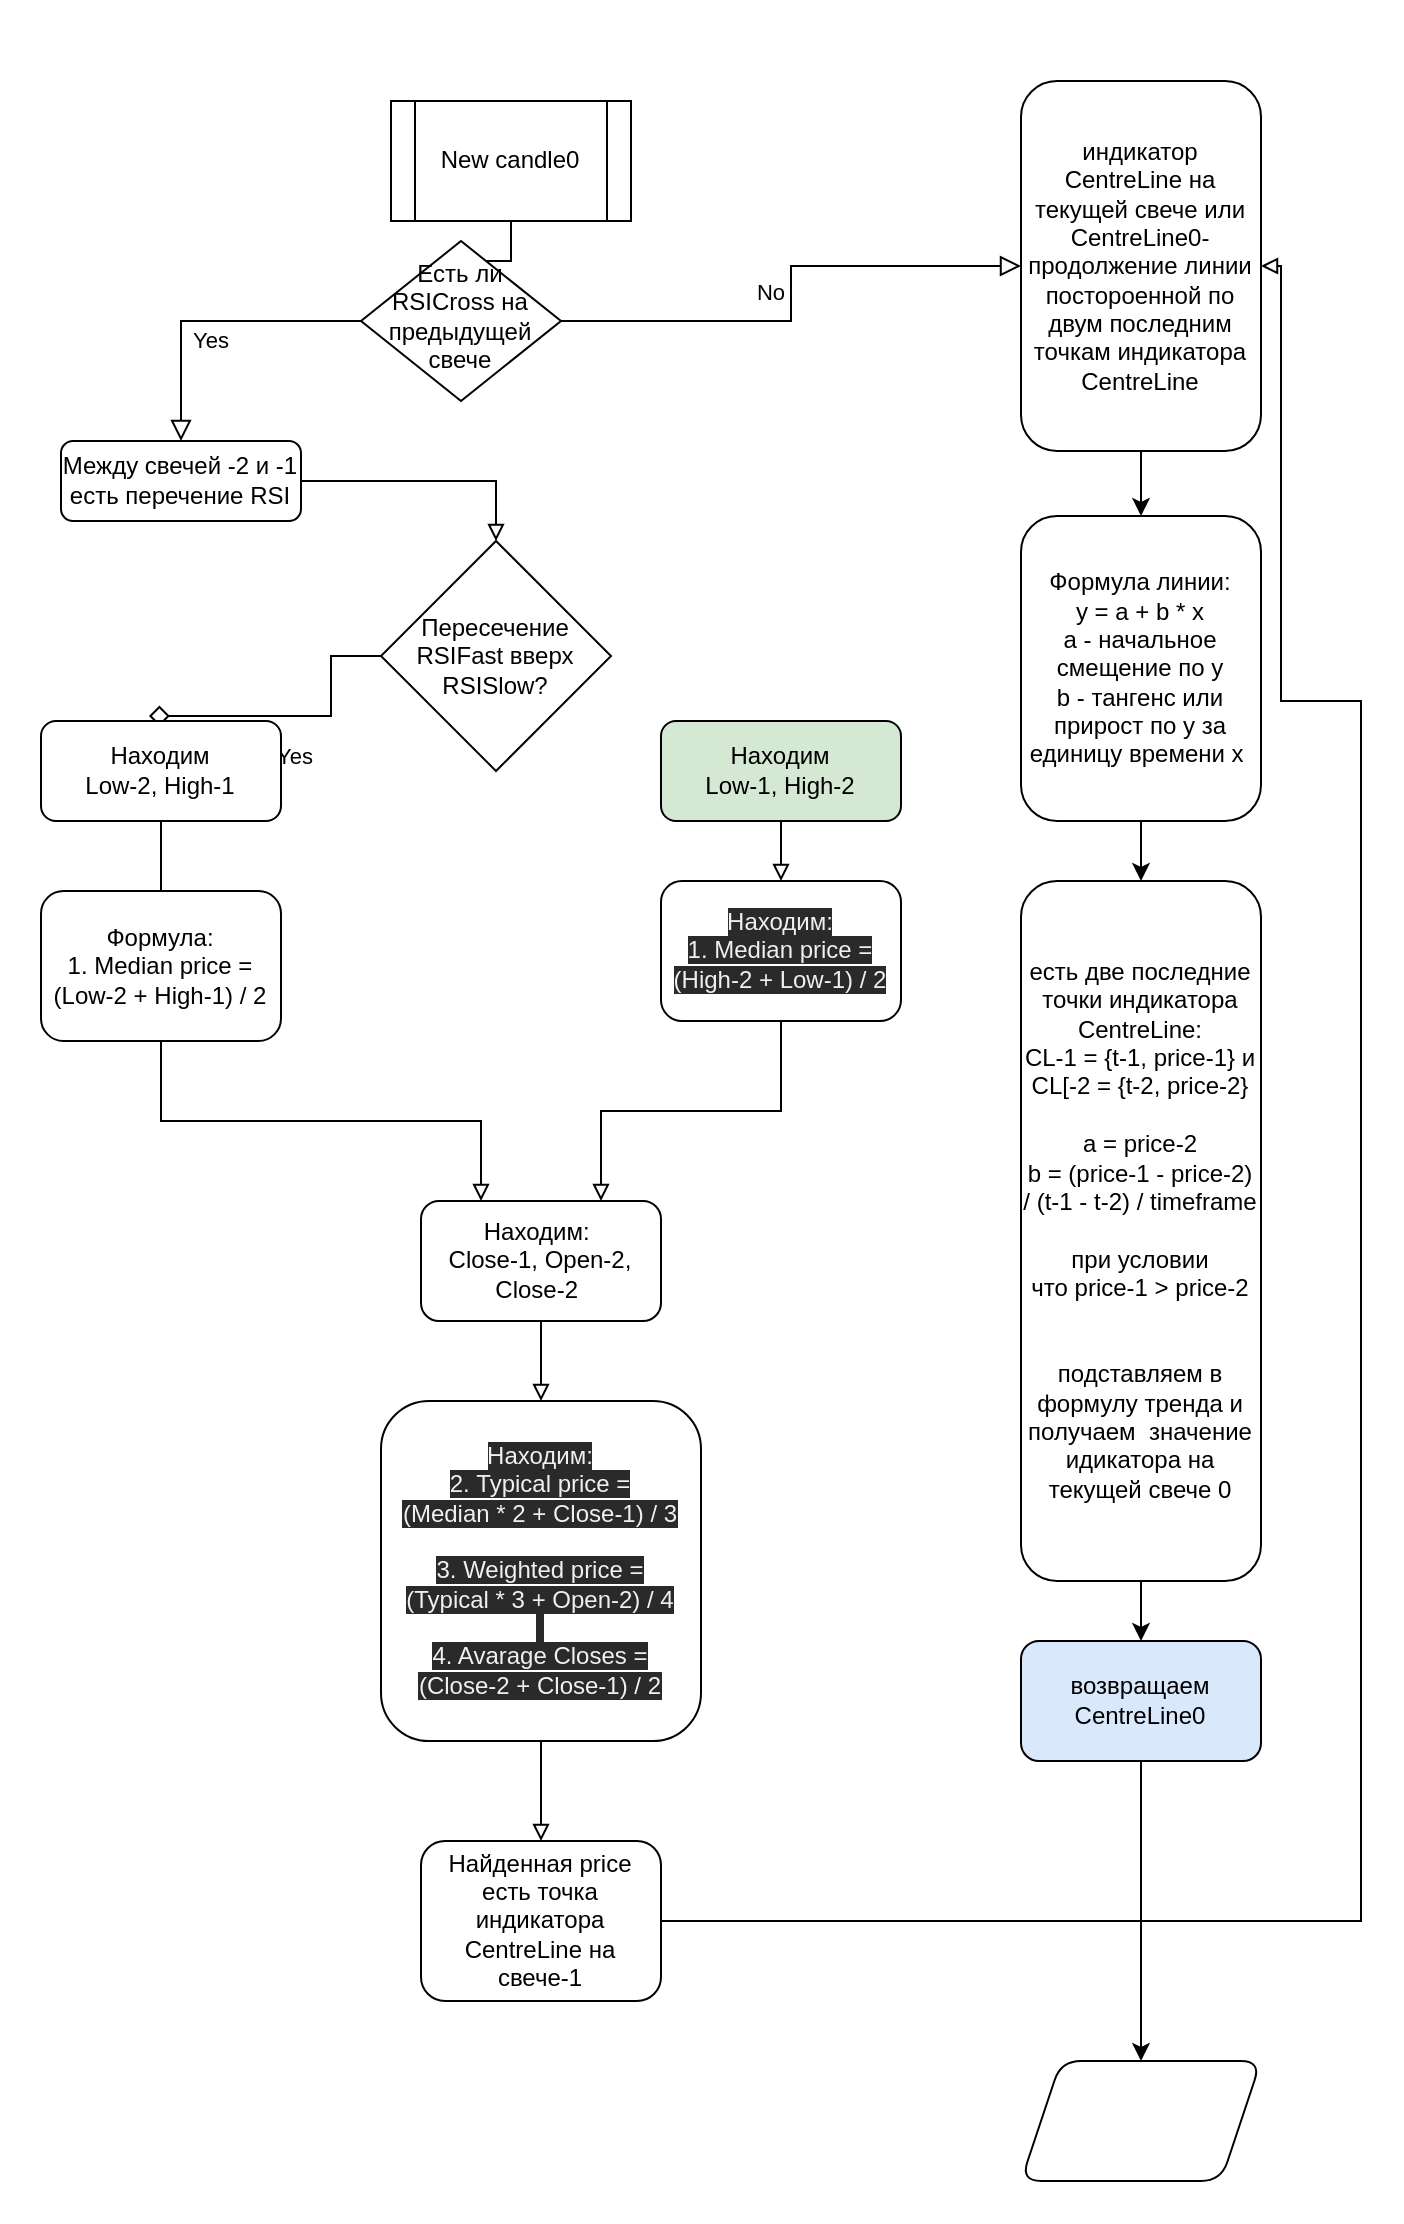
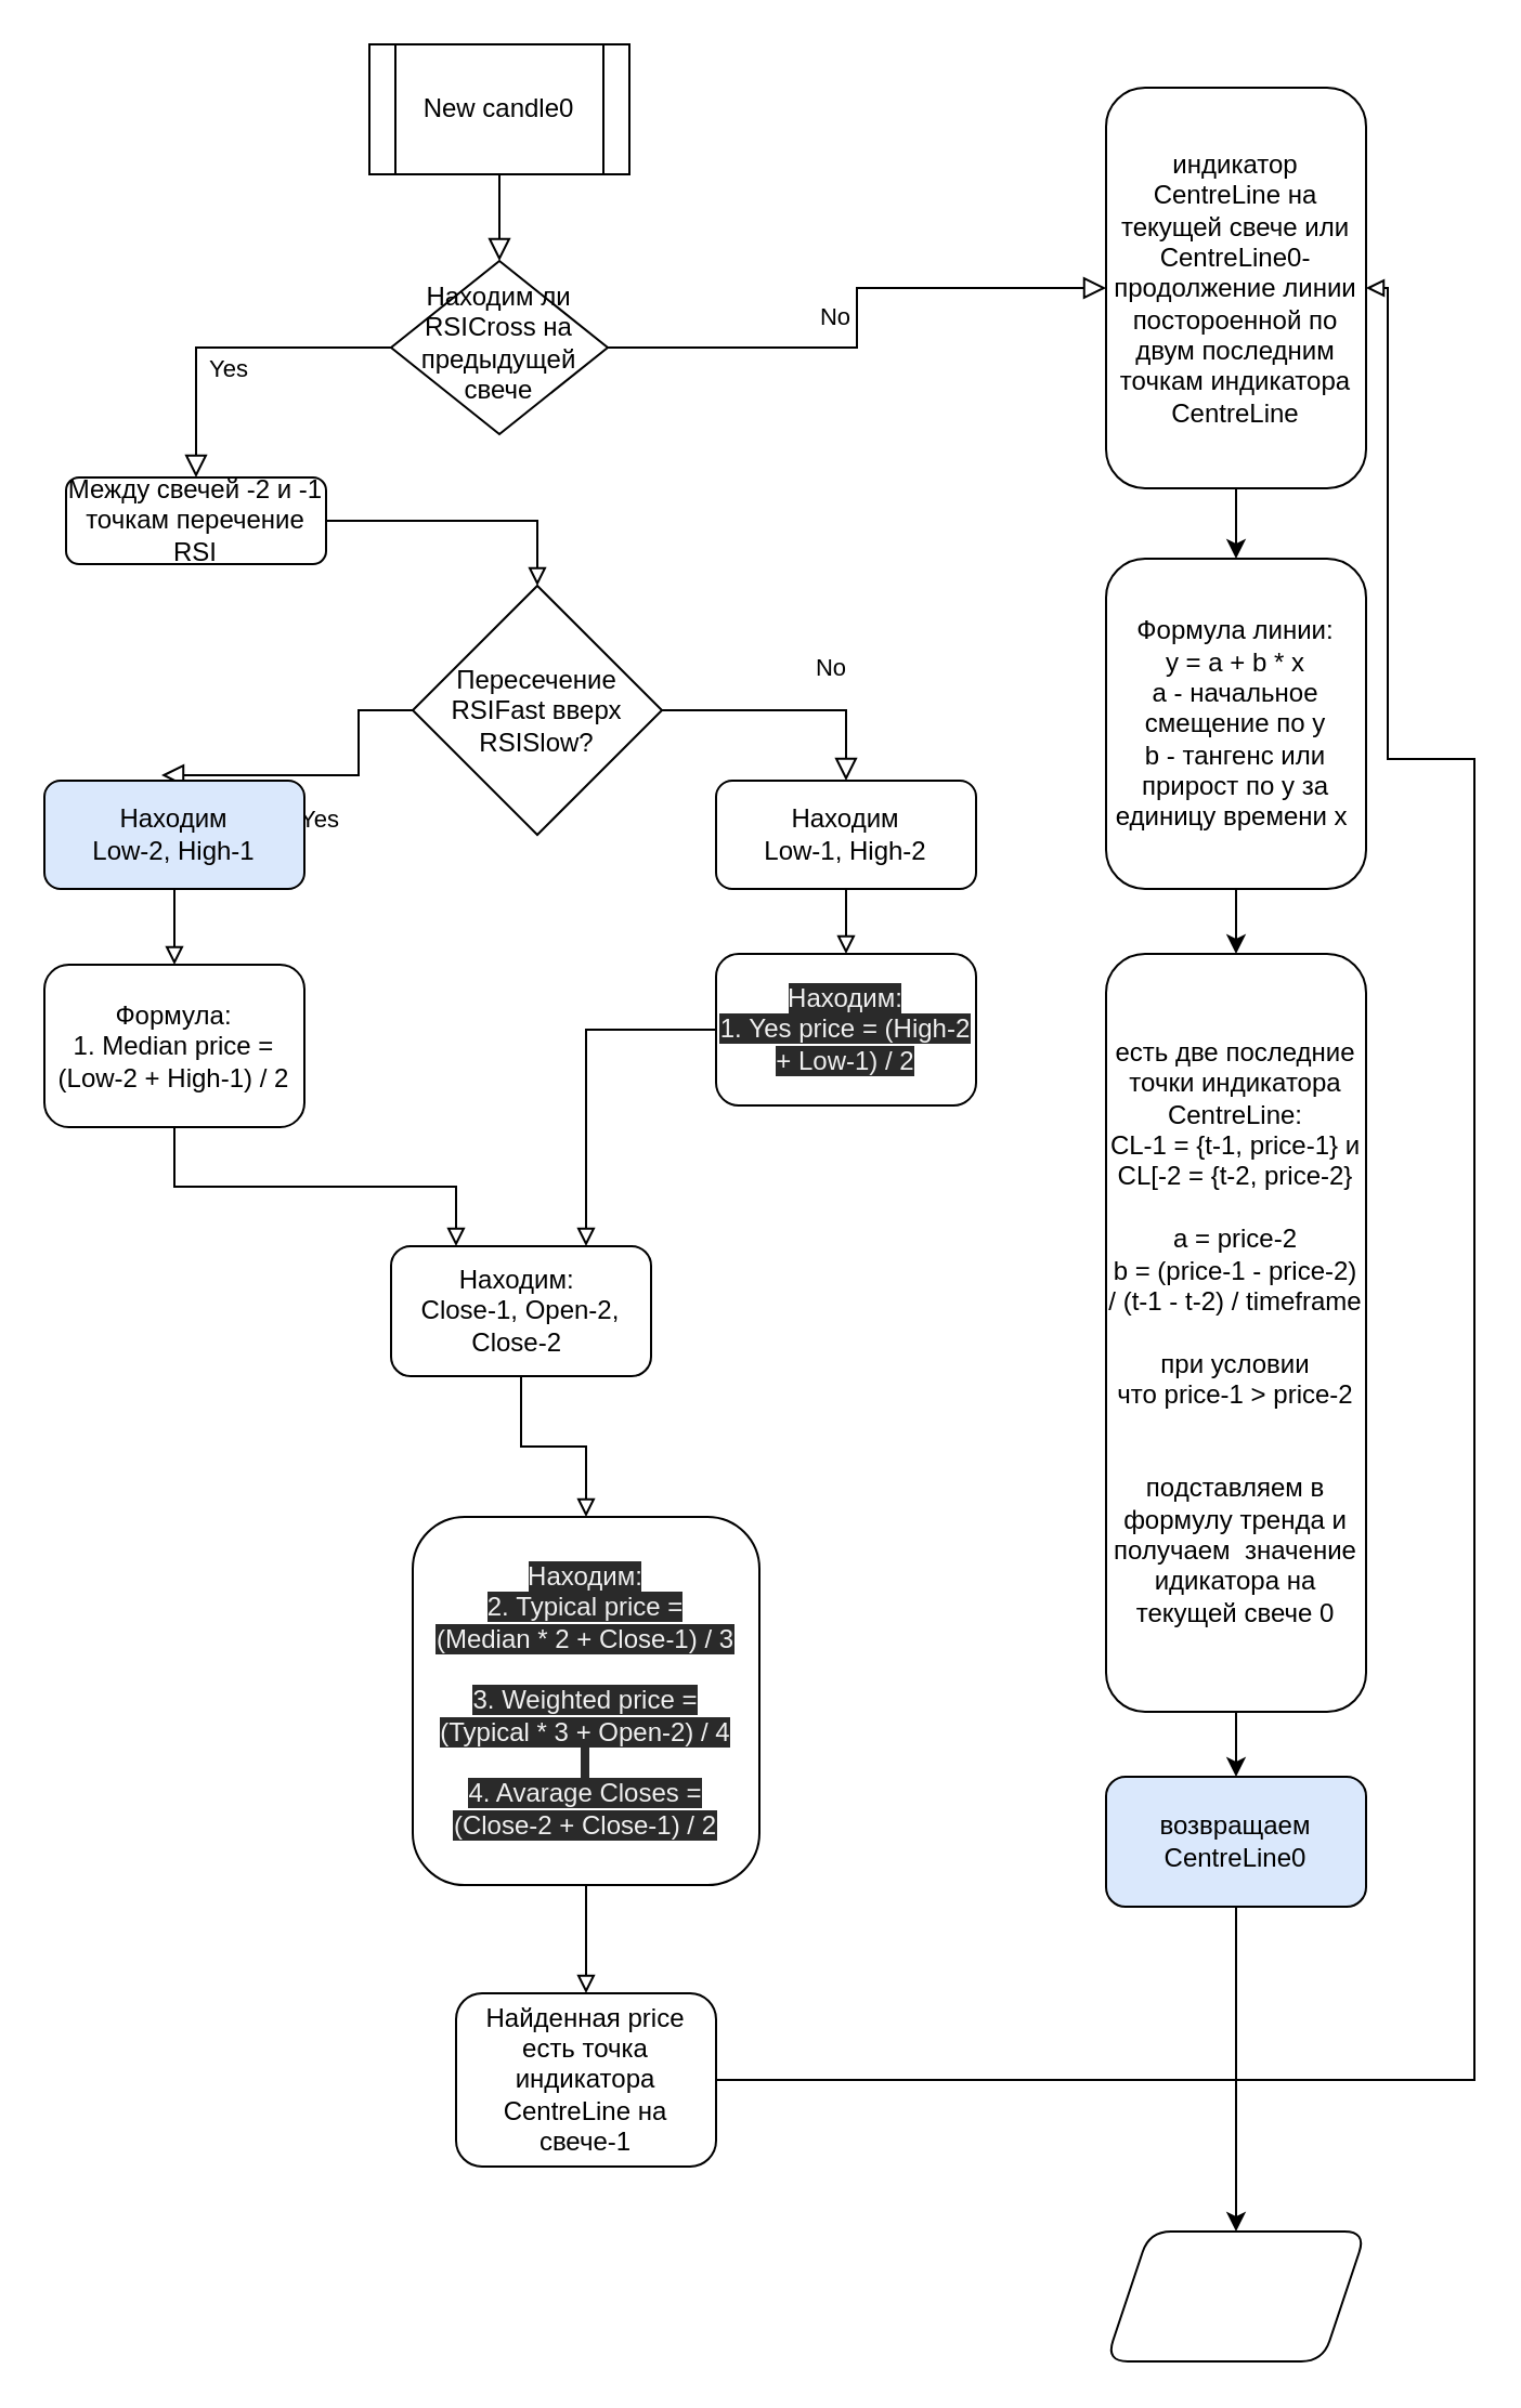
- <mxCell id="25" value="New candle0" style="shape=process;whiteSpace=wrap;html=1;backgroundOutline=1;" parent="1" vertex="1"><mxGeometry x="195" y="50" width="120" height="60" as="geometry" /></mxCell>
+ <mxCell id="25" value="New candle0" style="shape=process;whiteSpace=wrap;html=1;backgroundOutline=1;" parent="1" vertex="1"><mxGeometry x="170" y="20" width="120" height="60" as="geometry" /></mxCell>
- <mxCell id="5" value="Есть ли RSICross на предыдущей свече" style="rhombus;whiteSpace=wrap;html=1;shadow=0;fontFamily=Helvetica;fontSize=12;align=center;strokeWidth=1;spacing=6;spacingTop=-4;" parent="1" vertex="1"><mxGeometry x="180" y="120" width="100" height="80" as="geometry" /></mxCell>
+ <mxCell id="5" value="Находим ли RSICross на предыдущей свече" style="rhombus;whiteSpace=wrap;html=1;shadow=0;fontFamily=Helvetica;fontSize=12;align=center;strokeWidth=1;spacing=6;spacingTop=-4;" parent="1" vertex="1"><mxGeometry x="180" y="120" width="100" height="80" as="geometry" /></mxCell>
- <mxCell id="11" value="Между свечей -2 и -1 есть перечение RSI" style="rounded=1;whiteSpace=wrap;html=1;fontSize=12;glass=0;strokeWidth=1;shadow=0;" parent="1" vertex="1"><mxGeometry x="30" y="220" width="120" height="40" as="geometry" /></mxCell>
+ <mxCell id="11" value="Между свечей -2 и -1 точкам перечение RSI" style="rounded=1;whiteSpace=wrap;html=1;fontSize=12;glass=0;strokeWidth=1;shadow=0;" parent="1" vertex="1"><mxGeometry x="30" y="220" width="120" height="40" as="geometry" /></mxCell>
+ <mxCell id="6" value="No" style="rounded=0;html=1;jettySize=auto;orthogonalLoop=1;fontSize=11;endArrow=block;endFill=0;endSize=8;strokeWidth=1;shadow=0;labelBackgroundColor=none;edgeStyle=orthogonalEdgeStyle;exitX=1;exitY=0.5;exitDx=0;exitDy=0;entryX=0.5;entryY=0;entryDx=0;entryDy=0;" parent="1" source="14" target="9" edge="1"><mxGeometry x="0.333" y="20" relative="1" as="geometry"><mxPoint as="offset" /><mxPoint x="610" y="370" as="sourcePoint" /><mxPoint x="360" y="300" as="targetPoint" /></mxGeometry></mxCell>
- <mxCell id="3" value="Yes" style="rounded=0;html=1;jettySize=auto;orthogonalLoop=1;fontSize=11;endArrow=diamond;endFill=0;endSize=8;strokeWidth=1;shadow=0;labelBackgroundColor=none;edgeStyle=orthogonalEdgeStyle;exitX=0;exitY=0.5;exitDx=0;exitDy=0;entryX=0.45;entryY=-0.05;entryDx=0;entryDy=0;entryPerimeter=0;" parent="1" source="14" target="13" edge="1"><mxGeometry y="20" relative="1" as="geometry"><mxPoint as="offset" /><mxPoint x="70" y="320" as="sourcePoint" /><mxPoint x="70" y="350" as="targetPoint" /></mxGeometry></mxCell>
+ <mxCell id="3" value="Yes" style="rounded=0;html=1;jettySize=auto;orthogonalLoop=1;fontSize=11;endArrow=block;endFill=0;endSize=8;strokeWidth=1;shadow=0;labelBackgroundColor=none;edgeStyle=orthogonalEdgeStyle;exitX=0;exitY=0.5;exitDx=0;exitDy=0;entryX=0.45;entryY=-0.05;entryDx=0;entryDy=0;entryPerimeter=0;" parent="1" source="14" target="13" edge="1"><mxGeometry y="20" relative="1" as="geometry"><mxPoint as="offset" /><mxPoint x="70" y="320" as="sourcePoint" /><mxPoint x="70" y="350" as="targetPoint" /></mxGeometry></mxCell>
- <mxCell id="13" value="Находим &lt;br&gt;Low-2, High-1" style="rounded=1;whiteSpace=wrap;html=1;" parent="1" vertex="1"><mxGeometry x="20" y="360" width="120" height="50" as="geometry" /></mxCell>
+ <mxCell id="13" value="Находим &lt;br&gt;Low-2, High-1" style="rounded=1;whiteSpace=wrap;html=1;fillColor=#dae8fc;" parent="1" vertex="1"><mxGeometry x="20" y="360" width="120" height="50" as="geometry" /></mxCell>
- <mxCell id="9" value="Находим &lt;br&gt;Low-1, High-2" style="rounded=1;whiteSpace=wrap;html=1;fontSize=12;glass=0;strokeWidth=1;shadow=0;fillColor=#d5e8d4;" parent="1" vertex="1"><mxGeometry x="330" y="360" width="120" height="50" as="geometry" /></mxCell>
+ <mxCell id="9" value="Находим &lt;br&gt;Low-1, High-2" style="rounded=1;whiteSpace=wrap;html=1;fontSize=12;glass=0;strokeWidth=1;shadow=0;" parent="1" vertex="1"><mxGeometry x="330" y="360" width="120" height="50" as="geometry" /></mxCell>
- <mxCell id="12" value="" style="edgeStyle=orthogonalEdgeStyle;rounded=0;orthogonalLoop=1;jettySize=auto;html=1;startArrow=none;startFill=0;endArrow=none;endFill=0;" parent="1" source="13" target="17" edge="1"><mxGeometry relative="1" as="geometry" /></mxCell>
+ <mxCell id="12" value="" style="edgeStyle=orthogonalEdgeStyle;rounded=0;orthogonalLoop=1;jettySize=auto;html=1;startArrow=none;startFill=0;endArrow=block;endFill=0;" parent="1" source="13" target="17" edge="1"><mxGeometry relative="1" as="geometry" /></mxCell>
- <mxCell id="19" value="&lt;span style=&quot;color: rgb(240 , 240 , 240) ; font-family: &amp;#34;helvetica&amp;#34; ; font-size: 12px ; font-style: normal ; font-weight: 400 ; letter-spacing: normal ; text-align: center ; text-indent: 0px ; text-transform: none ; word-spacing: 0px ; background-color: rgb(42 , 42 , 42) ; display: inline ; float: none&quot;&gt;Находим:&lt;/span&gt;&lt;br style=&quot;color: rgb(240 , 240 , 240) ; font-family: &amp;#34;helvetica&amp;#34; ; font-size: 12px ; font-style: normal ; font-weight: 400 ; letter-spacing: normal ; text-align: center ; text-indent: 0px ; text-transform: none ; word-spacing: 0px ; background-color: rgb(42 , 42 , 42)&quot;&gt;&lt;span style=&quot;color: rgb(240 , 240 , 240) ; font-family: &amp;#34;helvetica&amp;#34; ; font-size: 12px ; font-style: normal ; font-weight: 400 ; letter-spacing: normal ; text-align: center ; text-indent: 0px ; text-transform: none ; word-spacing: 0px ; background-color: rgb(42 , 42 , 42) ; display: inline ; float: none&quot;&gt;1. Median price = (High-2 + Low-1) / 2&lt;/span&gt;" style="whiteSpace=wrap;html=1;rounded=1;shadow=0;strokeWidth=1;glass=0;" parent="1" vertex="1"><mxGeometry x="330" y="440" width="120" height="70" as="geometry" /></mxCell>
+ <mxCell id="19" value="&lt;span style=&quot;color: rgb(240 , 240 , 240) ; font-family: &amp;#34;helvetica&amp;#34; ; font-size: 12px ; font-style: normal ; font-weight: 400 ; letter-spacing: normal ; text-align: center ; text-indent: 0px ; text-transform: none ; word-spacing: 0px ; background-color: rgb(42 , 42 , 42) ; display: inline ; float: none&quot;&gt;Находим:&lt;/span&gt;&lt;br style=&quot;color: rgb(240 , 240 , 240) ; font-family: &amp;#34;helvetica&amp;#34; ; font-size: 12px ; font-style: normal ; font-weight: 400 ; letter-spacing: normal ; text-align: center ; text-indent: 0px ; text-transform: none ; word-spacing: 0px ; background-color: rgb(42 , 42 , 42)&quot;&gt;&lt;span style=&quot;color: rgb(240 , 240 , 240) ; font-family: &amp;#34;helvetica&amp;#34; ; font-size: 12px ; font-style: normal ; font-weight: 400 ; letter-spacing: normal ; text-align: center ; text-indent: 0px ; text-transform: none ; word-spacing: 0px ; background-color: rgb(42 , 42 , 42) ; display: inline ; float: none&quot;&gt;1. Yes price = (High-2 + Low-1) / 2&lt;/span&gt;" style="whiteSpace=wrap;html=1;rounded=1;shadow=0;strokeWidth=1;glass=0;" parent="1" vertex="1"><mxGeometry x="330" y="440" width="120" height="70" as="geometry" /></mxCell>
- <mxCell id="22" value="&lt;span&gt;Находим:&amp;nbsp;&lt;br&gt;Close-1, Open-2, Close-2&amp;nbsp;&lt;/span&gt;" style="whiteSpace=wrap;html=1;rounded=1;shadow=0;strokeWidth=1;glass=0;" parent="1" vertex="1"><mxGeometry x="210" y="600" width="120" height="60" as="geometry" /></mxCell>
+ <mxCell id="22" value="&lt;span&gt;Находим:&amp;nbsp;&lt;br&gt;Close-1, Open-2, Close-2&amp;nbsp;&lt;/span&gt;" style="whiteSpace=wrap;html=1;rounded=1;shadow=0;strokeWidth=1;glass=0;" parent="1" vertex="1"><mxGeometry x="180" y="575" width="120" height="60" as="geometry" /></mxCell>
